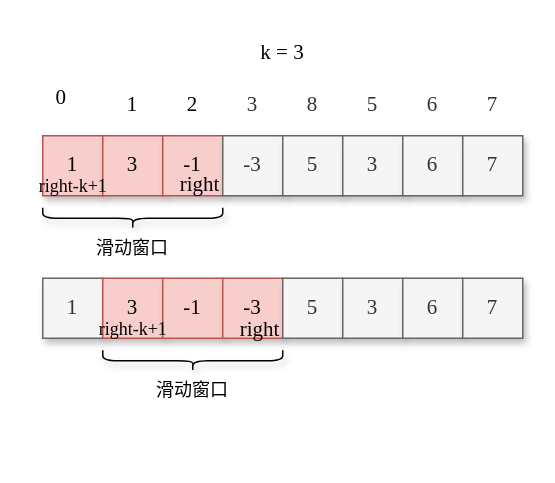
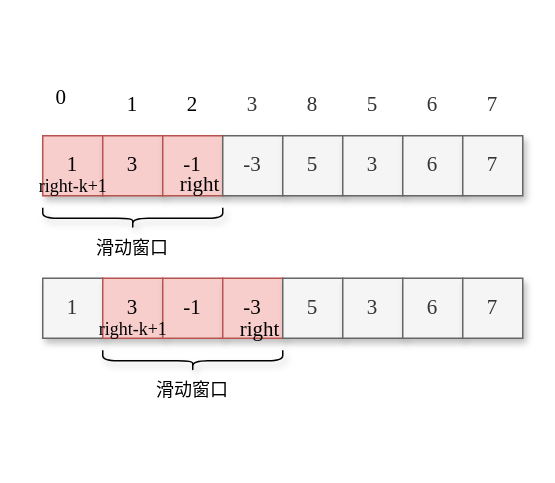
- <mxCell id="10" value="k = 3" style="text;html=1;strokeColor=none;fillColor=none;align=center;verticalAlign=middle;whiteSpace=wrap;rounded=0;shadow=1;fontFamily=Comic Sans MS;fontSize=14;" vertex="1" parent="1"><mxGeometry x="108" y="20" width="160" height="30" as="geometry" /></mxCell>
